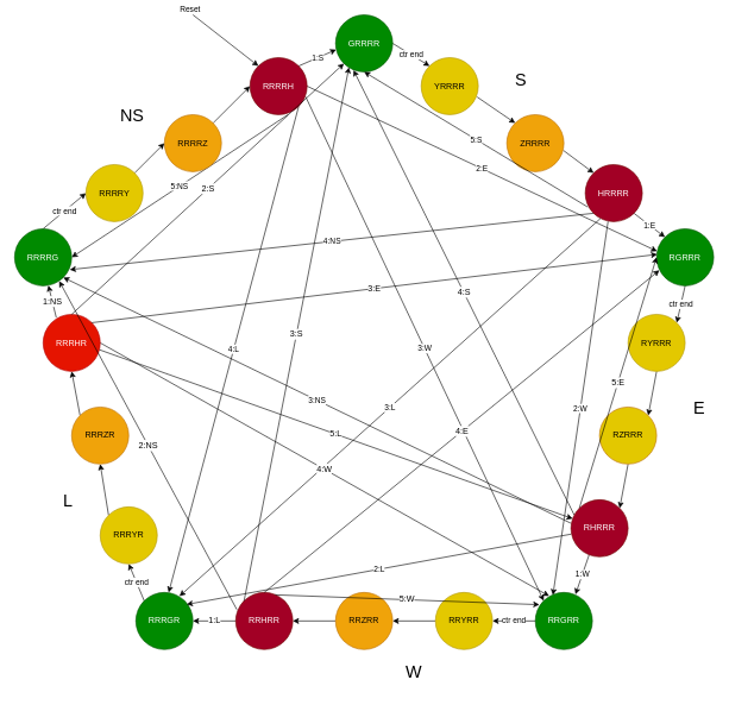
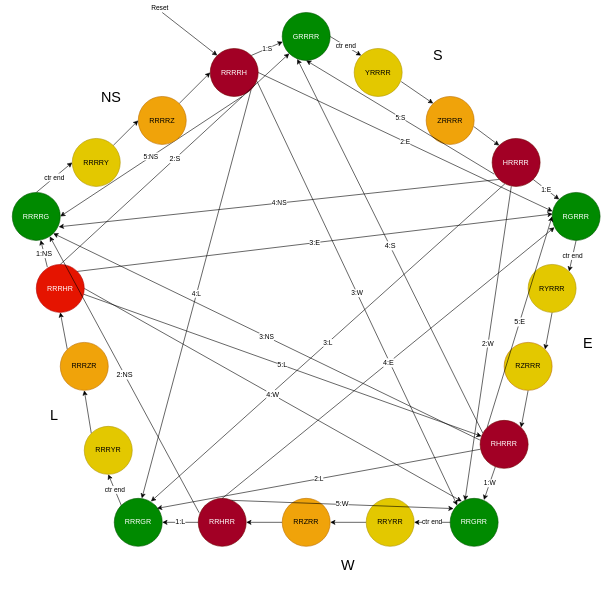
- <mxCell id="57" value="S" style="text;html=1;strokeColor=none;fillColor=none;align=center;verticalAlign=middle;whiteSpace=wrap;rounded=0;fontSize=24;" vertex="1" parent="1"><mxGeometry x="710" y="88" width="40" height="48" as="geometry" /></mxCell>
+ <mxCell id="57" value="S" style="text;html=1;strokeColor=none;fillColor=none;align=center;verticalAlign=middle;whiteSpace=wrap;rounded=0;fontSize=24;" vertex="1" parent="1"><mxGeometry x="710" y="68" width="40" height="48" as="geometry" /></mxCell>
- <mxCell id="64" value="3:S" style="endArrow=classic;html=1;fontSize=12;exitX=0;exitY=0;exitDx=0;exitDy=0;entryX=0.234;entryY=0.919;entryDx=0;entryDy=0;entryPerimeter=0;" edge="1" parent="1" source="56" target="14"><mxGeometry width="50" height="50" relative="1" as="geometry"><mxPoint x="330" y="638" as="sourcePoint" /><mxPoint x="380" y="588" as="targetPoint" /></mxGeometry></mxCell>
- <mxCell id="60" value="L" style="text;html=1;strokeColor=none;fillColor=none;align=center;verticalAlign=middle;whiteSpace=wrap;rounded=0;fontSize=24;" vertex="1" parent="1"><mxGeometry x="75" y="678" width="40" height="48" as="geometry" /></mxCell>
+ <mxCell id="60" value="L" style="text;html=1;strokeColor=none;fillColor=none;align=center;verticalAlign=middle;whiteSpace=wrap;rounded=0;fontSize=24;" vertex="1" parent="1"><mxGeometry y="668" width="40" height="48" as="geometry" x="70" /></mxCell>
